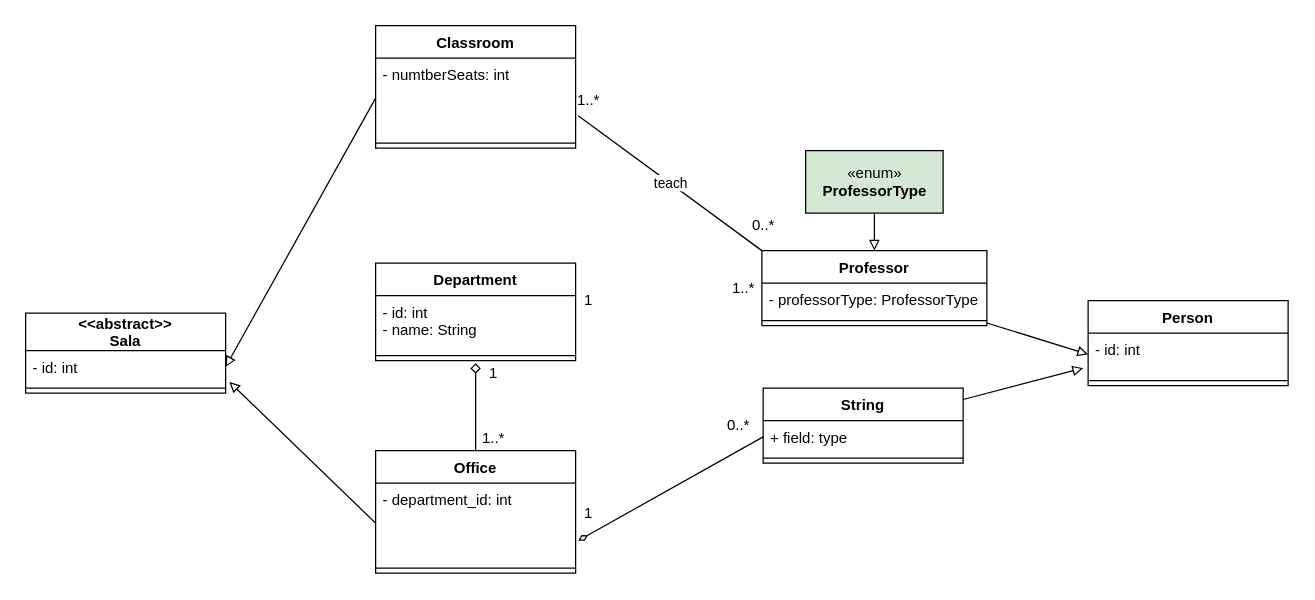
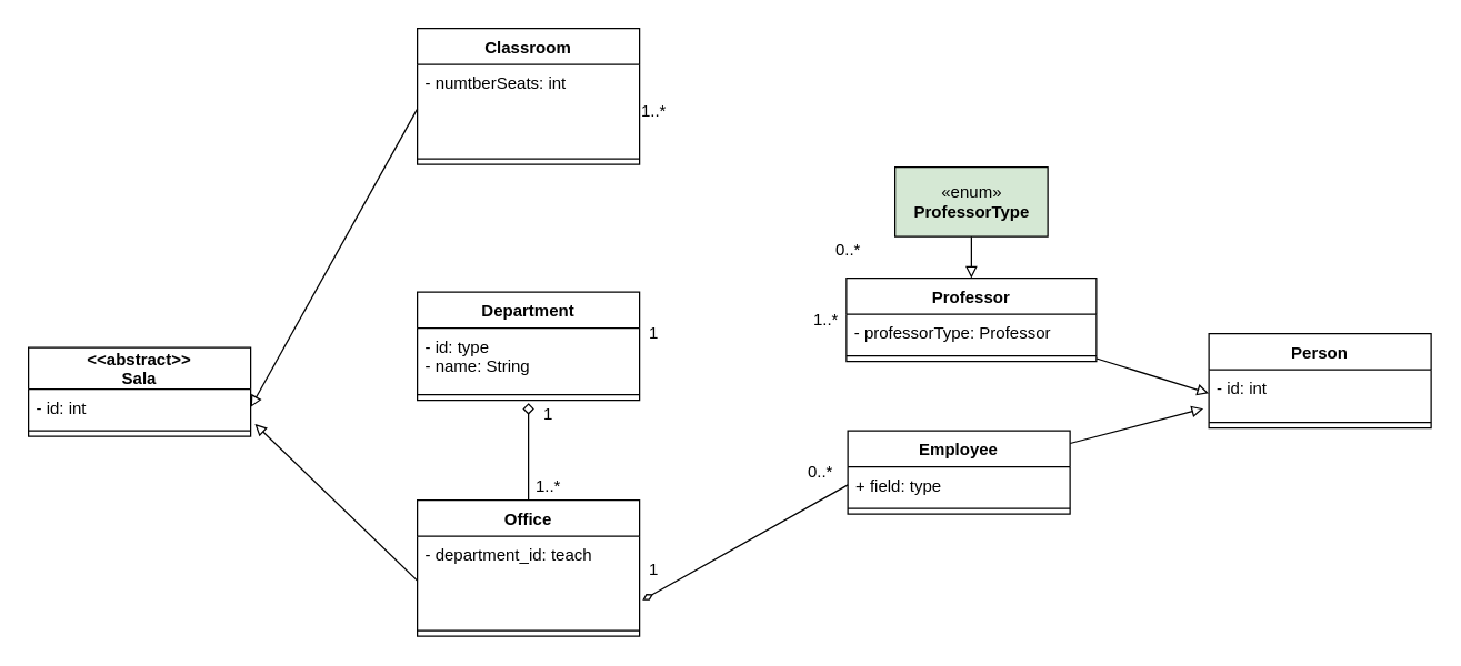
- <mxCell id="22" value="teach" style="edgeStyle=none;rounded=0;orthogonalLoop=1;jettySize=auto;html=1;exitX=0;exitY=0;exitDx=0;exitDy=0;entryX=1.013;entryY=0.719;entryDx=0;entryDy=0;entryPerimeter=0;startArrow=none;startFill=0;endArrow=none;endFill=0;" edge="1" parent="1" source="23" target="3"><mxGeometry relative="1" as="geometry" /></mxCell>
- <mxCell id="24" value="- professorType: ProfessorType" style="text;strokeColor=none;fillColor=none;align=left;verticalAlign=top;spacingLeft=4;spacingRight=4;overflow=hidden;rotatable=0;points=[[0,0.5],[1,0.5]];portConstraint=eastwest;" vertex="1" parent="23"><mxGeometry y="26" width="180" height="26" as="geometry" /></mxCell>
+ <mxCell id="24" value="- professorType: Professor" style="text;strokeColor=none;fillColor=none;align=left;verticalAlign=top;spacingLeft=4;spacingRight=4;overflow=hidden;rotatable=0;points=[[0,0.5],[1,0.5]];portConstraint=eastwest;" vertex="1" parent="23"><mxGeometry y="26" width="180" height="26" as="geometry" /></mxCell>
- <mxCell id="10" value="- id: int&#10;- name: String" style="text;strokeColor=none;fillColor=none;align=left;verticalAlign=top;spacingLeft=4;spacingRight=4;overflow=hidden;rotatable=0;points=[[0,0.5],[1,0.5]];portConstraint=eastwest;" vertex="1" parent="9"><mxGeometry y="26" width="160" height="44" as="geometry" /></mxCell>
+ <mxCell id="10" value="- id: type&#10;- name: String" style="text;strokeColor=none;fillColor=none;align=left;verticalAlign=top;spacingLeft=4;spacingRight=4;overflow=hidden;rotatable=0;points=[[0,0.5],[1,0.5]];portConstraint=eastwest;" vertex="1" parent="9"><mxGeometry y="26" width="160" height="44" as="geometry" /></mxCell>
- <mxCell id="13" value="String" style="swimlane;fontStyle=1;align=center;verticalAlign=top;childLayout=stackLayout;horizontal=1;startSize=26;horizontalStack=0;resizeParent=1;resizeParentMax=0;resizeLast=0;collapsible=1;marginBottom=0;" vertex="1" parent="1"><mxGeometry x="610" y="310" width="160" height="60" as="geometry" /></mxCell>
+ <mxCell id="13" value="Employee" style="swimlane;fontStyle=1;align=center;verticalAlign=top;childLayout=stackLayout;horizontal=1;startSize=26;horizontalStack=0;resizeParent=1;resizeParentMax=0;resizeLast=0;collapsible=1;marginBottom=0;" vertex="1" parent="1"><mxGeometry x="610" y="310" width="160" height="60" as="geometry" /></mxCell>
- <mxCell id="7" value="- department_id: int" style="text;strokeColor=none;fillColor=none;align=left;verticalAlign=top;spacingLeft=4;spacingRight=4;overflow=hidden;rotatable=0;points=[[0,0.5],[1,0.5]];portConstraint=eastwest;" vertex="1" parent="6"><mxGeometry y="26" width="160" height="64" as="geometry" /></mxCell>
+ <mxCell id="7" value="- department_id: teach" style="text;strokeColor=none;fillColor=none;align=left;verticalAlign=top;spacingLeft=4;spacingRight=4;overflow=hidden;rotatable=0;points=[[0,0.5],[1,0.5]];portConstraint=eastwest;" vertex="1" parent="6"><mxGeometry y="26" width="160" height="64" as="geometry" /></mxCell>
